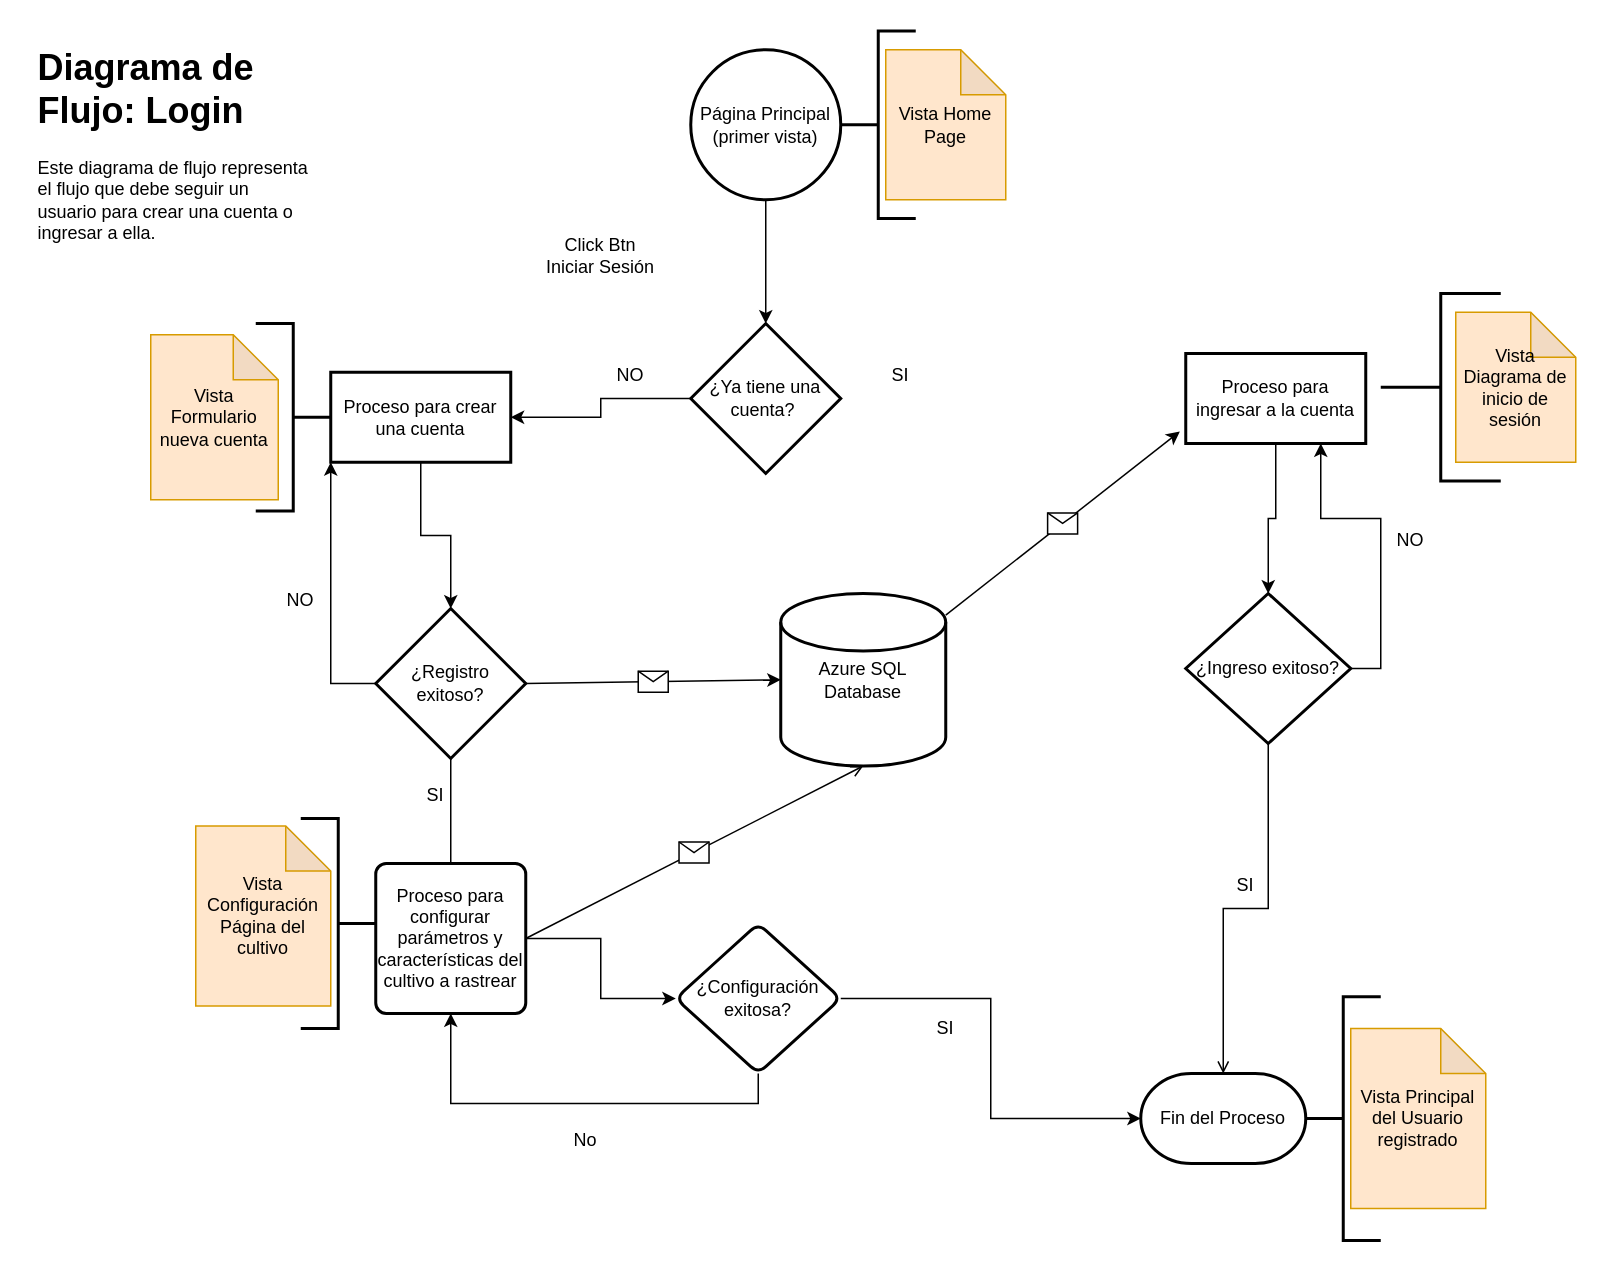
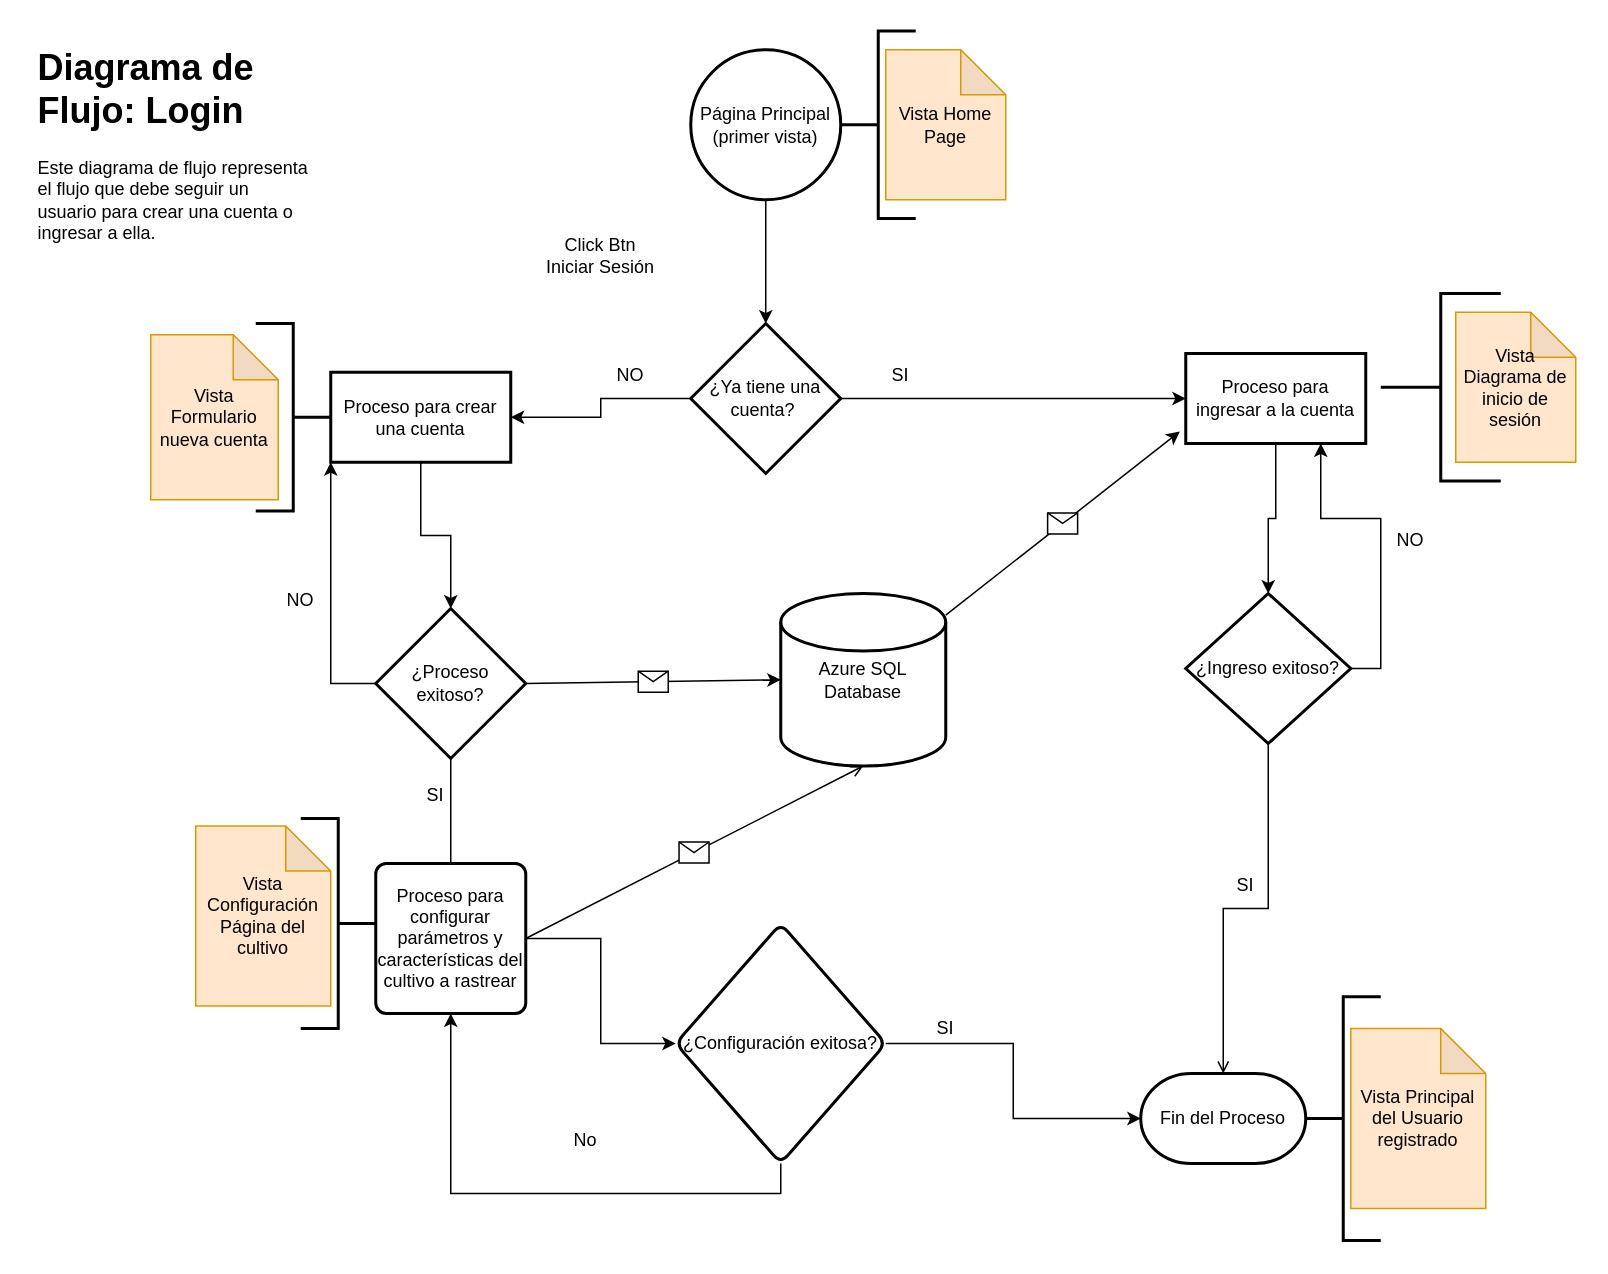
+ <mxCell id="5" value="" style="edgeStyle=orthogonalEdgeStyle;rounded=0;orthogonalLoop=1;jettySize=auto;html=1;" parent="1" source="6" target="13" edge="1"><mxGeometry relative="1" as="geometry" /></mxCell>
- <mxCell id="17" value="¿Registro exitoso?" style="rhombus;whiteSpace=wrap;html=1;strokeWidth=2;" parent="1" vertex="1"><mxGeometry x="250" y="405" width="100" height="100" as="geometry" /></mxCell>
+ <mxCell id="17" value="¿Proceso exitoso?" style="rhombus;whiteSpace=wrap;html=1;strokeWidth=2;" parent="1" vertex="1"><mxGeometry x="250" y="405" width="100" height="100" as="geometry" /></mxCell>
- <mxCell id="44" value="¿Configuración exitosa?" style="rhombus;whiteSpace=wrap;html=1;rounded=1;arcSize=14;strokeWidth=2;" vertex="1" parent="1"><mxGeometry x="450" y="615" width="110" height="100" as="geometry" /></mxCell>
+ <mxCell id="44" value="¿Configuración exitosa?" style="rhombus;whiteSpace=wrap;html=1;rounded=1;arcSize=14;strokeWidth=2;" vertex="1" parent="1"><mxGeometry x="450" y="615" width="140" height="160" as="geometry" /></mxCell>
